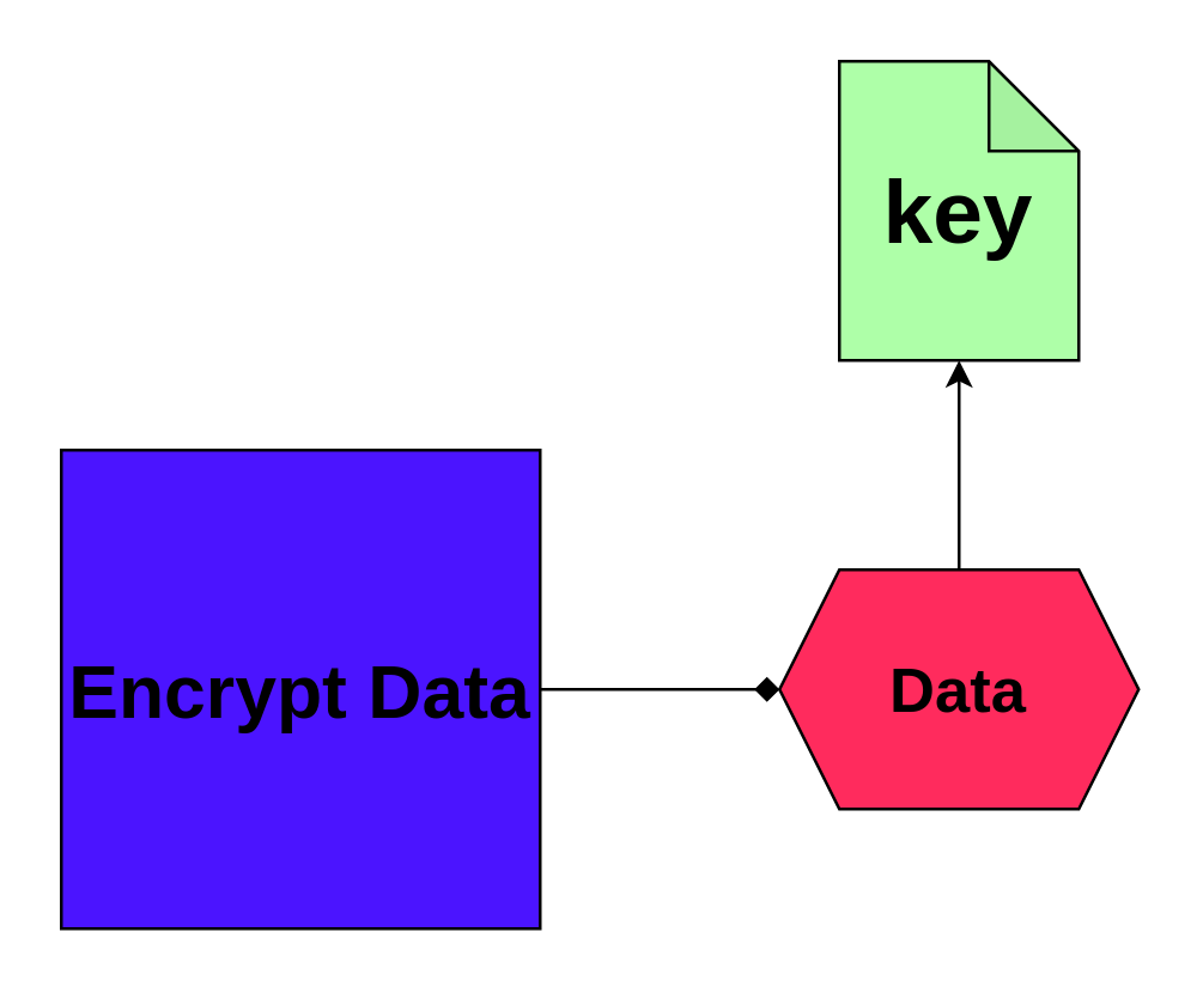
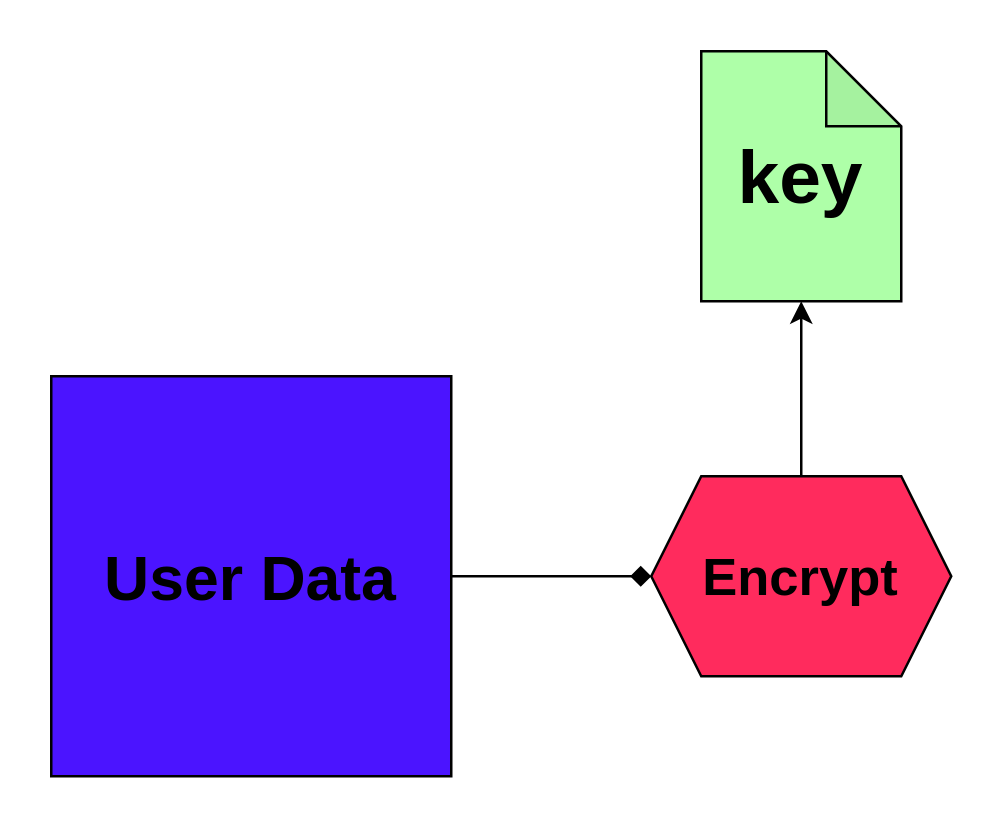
- <mxCell id="3" value="&lt;font style=&quot;font-size: 25px;&quot;&gt;&lt;b&gt;Encrypt Data&lt;/b&gt;&lt;/font&gt;" style="whiteSpace=wrap;html=1;aspect=fixed;strokeColor=default;fillColor=#4B14FF;" vertex="1" parent="1"><mxGeometry x="20" y="150" width="160" height="160" as="geometry" /></mxCell>
+ <mxCell id="3" value="&lt;font style=&quot;font-size: 25px;&quot;&gt;&lt;b&gt;User Data&lt;/b&gt;&lt;/font&gt;" style="whiteSpace=wrap;html=1;aspect=fixed;strokeColor=default;fillColor=#4B14FF;" vertex="1" parent="1"><mxGeometry x="20" y="150" width="160" height="160" as="geometry" /></mxCell>
- <mxCell id="5" value="&lt;font style=&quot;font-size: 21px;&quot;&gt;&lt;b&gt;Data&lt;/b&gt;&lt;/font&gt;" style="shape=hexagon;perimeter=hexagonPerimeter2;whiteSpace=wrap;html=1;fixedSize=1;fillColor=#FF2B5D;" vertex="1" parent="1"><mxGeometry x="260" y="190" width="120" height="80" as="geometry" /></mxCell>
+ <mxCell id="5" value="&lt;font style=&quot;font-size: 21px;&quot;&gt;&lt;b&gt;Encrypt&lt;/b&gt;&lt;/font&gt;" style="shape=hexagon;perimeter=hexagonPerimeter2;whiteSpace=wrap;html=1;fixedSize=1;fillColor=#FF2B5D;" vertex="1" parent="1"><mxGeometry x="260" y="190" width="120" height="80" as="geometry" /></mxCell>
